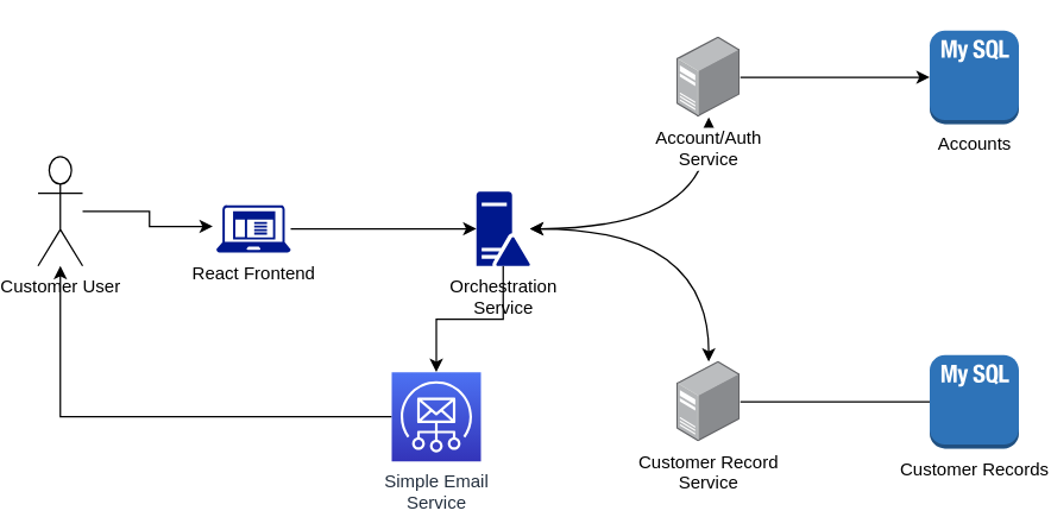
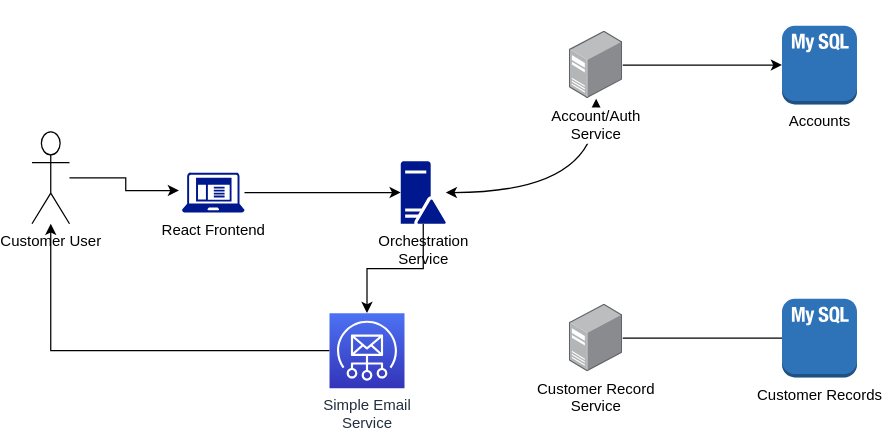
- <mxCell id="7" style="edgeStyle=orthogonalEdgeStyle;orthogonalLoop=1;jettySize=auto;html=1;curved=1;startArrow=classic;startFill=1;" edge="1" parent="1" source="9" target="13"><mxGeometry relative="1" as="geometry" /></mxCell>
